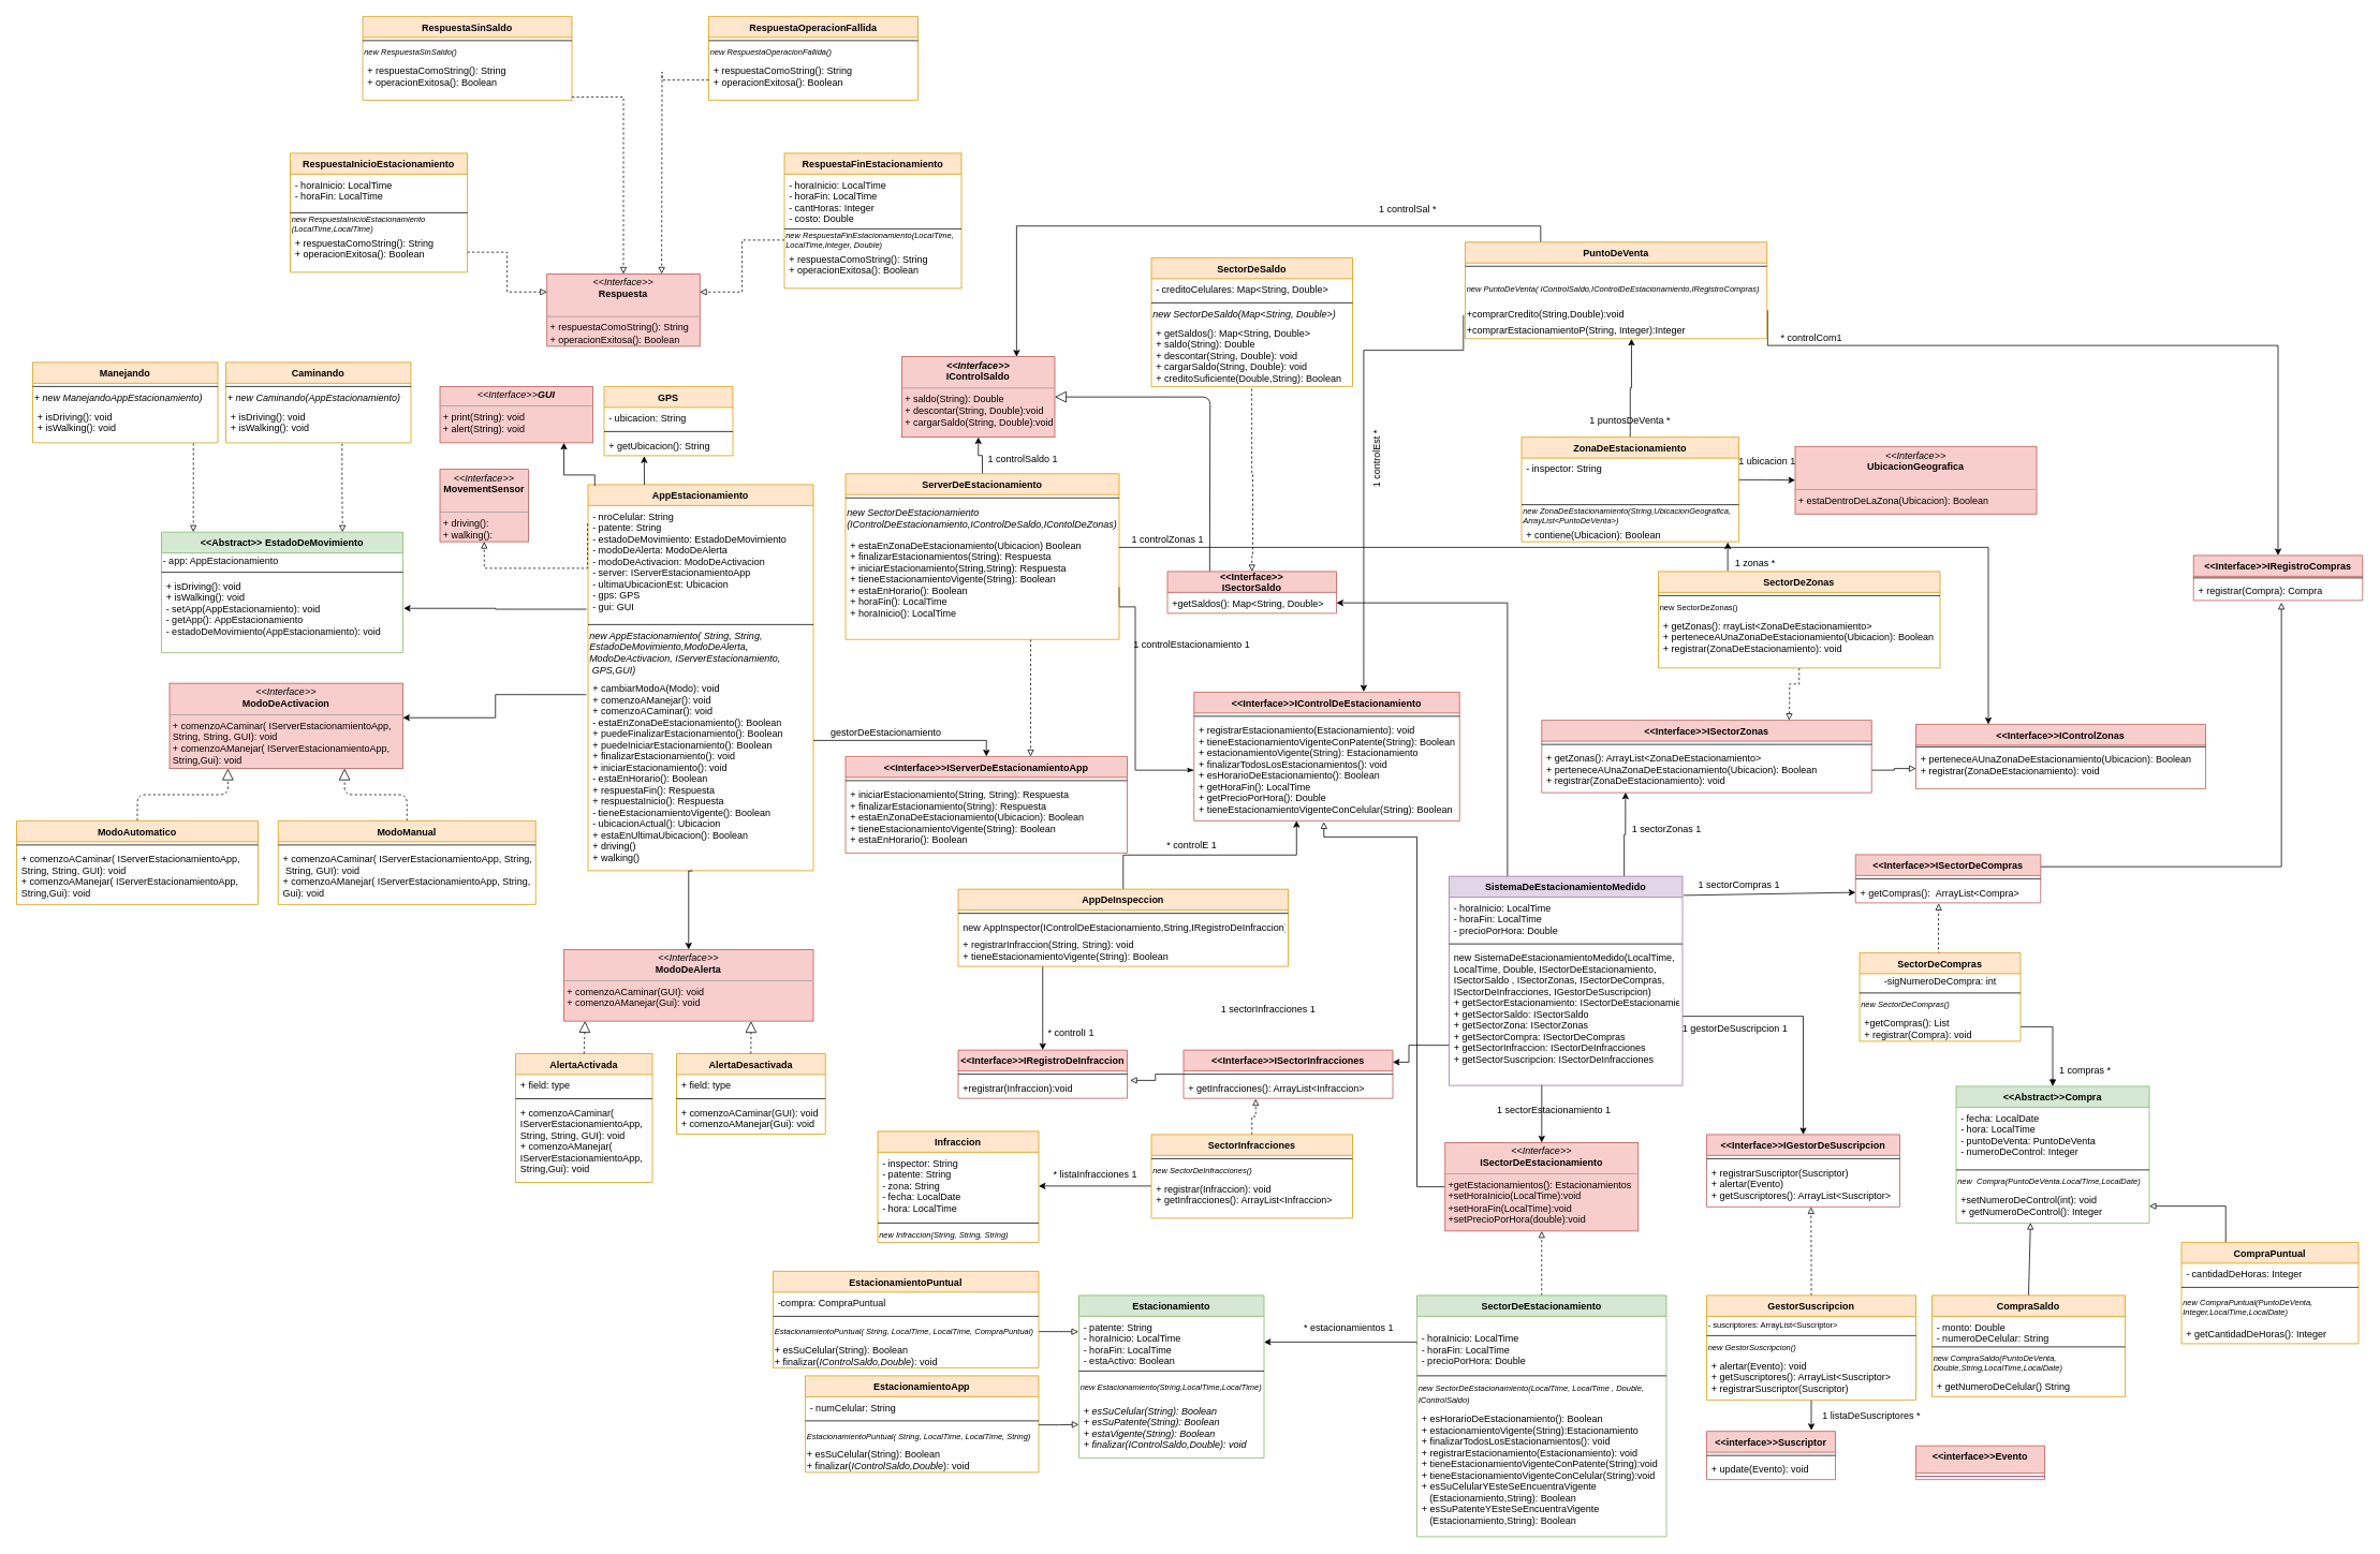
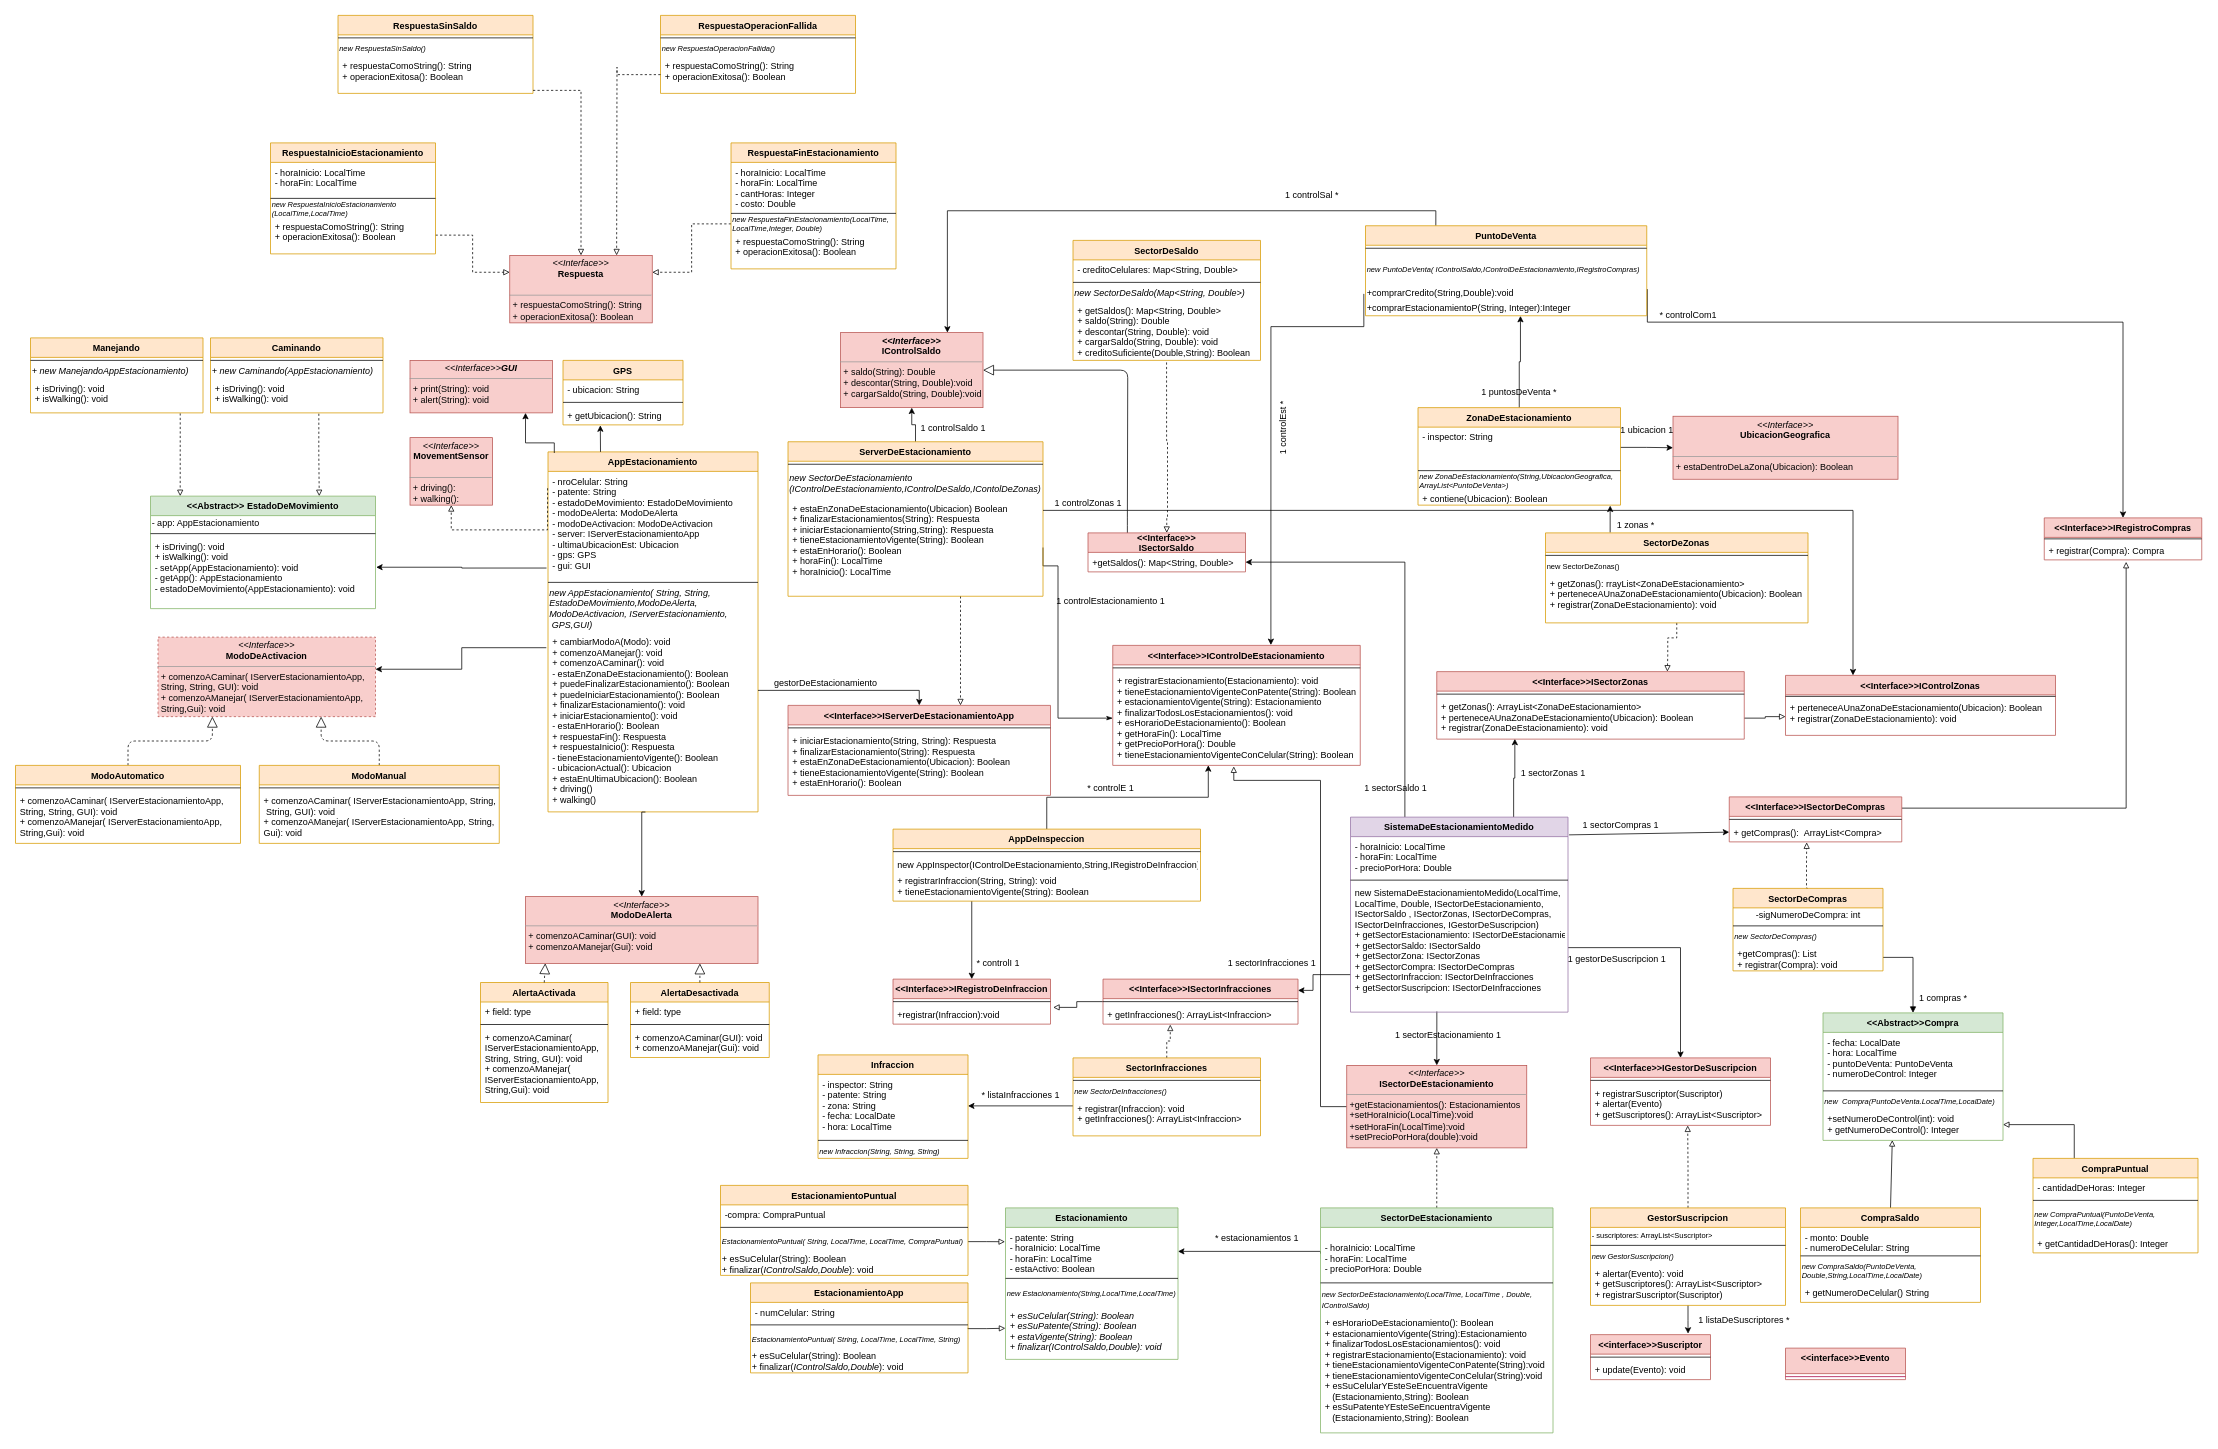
- <mxCell id="54" value="&lt;p style=&quot;margin: 4px 0px 0px ; text-align: center&quot;&gt;&lt;i&gt;&amp;lt;&amp;lt;Interface&amp;gt;&amp;gt;&lt;/i&gt;&lt;br&gt;&lt;b&gt;ModoDeActivacion&lt;/b&gt;&lt;/p&gt;&lt;hr size=&quot;1&quot;&gt;&lt;p style=&quot;margin: 0px 0px 0px 4px&quot;&gt;+ comenzoACaminar( IServerEstacionamientoApp,&lt;br style=&quot;padding: 0px ; margin: 0px&quot;&gt;String, String, GUI): void&lt;br style=&quot;padding: 0px ; margin: 0px&quot;&gt;+ comenzoAManejar( IServerEstacionamientoApp,&lt;br style=&quot;padding: 0px ; margin: 0px&quot;&gt;String,Gui): void&lt;br&gt;&lt;/p&gt;&lt;p style=&quot;margin: 0px 0px 0px 4px&quot;&gt;&lt;/p&gt;" style="verticalAlign=top;align=left;overflow=fill;fontSize=12;fontFamily=Helvetica;html=1;fillColor=#f8cecc;strokeColor=#b85450;" parent="1" vertex="1"><mxGeometry x="210" y="849" width="290" height="106" as="geometry" /></mxCell>
+ <mxCell id="54" value="&lt;p style=&quot;margin: 4px 0px 0px ; text-align: center&quot;&gt;&lt;i&gt;&amp;lt;&amp;lt;Interface&amp;gt;&amp;gt;&lt;/i&gt;&lt;br&gt;&lt;b&gt;ModoDeActivacion&lt;/b&gt;&lt;/p&gt;&lt;hr size=&quot;1&quot;&gt;&lt;p style=&quot;margin: 0px 0px 0px 4px&quot;&gt;+ comenzoACaminar( IServerEstacionamientoApp,&lt;br style=&quot;padding: 0px ; margin: 0px&quot;&gt;String, String, GUI): void&lt;br style=&quot;padding: 0px ; margin: 0px&quot;&gt;+ comenzoAManejar( IServerEstacionamientoApp,&lt;br style=&quot;padding: 0px ; margin: 0px&quot;&gt;String,Gui): void&lt;br&gt;&lt;/p&gt;&lt;p style=&quot;margin: 0px 0px 0px 4px&quot;&gt;&lt;/p&gt;" style="verticalAlign=top;align=left;overflow=fill;fontSize=12;fontFamily=Helvetica;html=1;fillColor=#f8cecc;strokeColor=#b85450;dashed=1;" parent="1" vertex="1"><mxGeometry x="210" y="849" width="290" height="106" as="geometry" /></mxCell>
+ <mxCell id="245" value="1 sectorSaldo 1&lt;br&gt;" style="text;html=1;align=center;verticalAlign=middle;resizable=0;points=[];autosize=1;" parent="1" vertex="1"><mxGeometry x="1810" y="1040" width="100" height="20" as="geometry" /></mxCell>
- <mxCell id="57" value="&lt;p style=&quot;margin: 4px 0px 0px ; text-align: center&quot;&gt;&lt;i&gt;&amp;lt;&amp;lt;Interface&amp;gt;&amp;gt;&lt;/i&gt;&lt;br&gt;&lt;b&gt;ModoDeAlerta&lt;/b&gt;&lt;/p&gt;&lt;hr size=&quot;1&quot;&gt;&lt;p style=&quot;margin: 0px 0px 0px 4px&quot;&gt;+ comenzoACaminar(GUI): void&lt;br&gt;&lt;/p&gt;&lt;p style=&quot;margin: 0px 0px 0px 4px&quot;&gt;+ comenzoAManejar(Gui): void&lt;/p&gt;" style="verticalAlign=top;align=left;overflow=fill;fontSize=12;fontFamily=Helvetica;html=1;fillColor=#f8cecc;strokeColor=#b85450;" parent="1" vertex="1"><mxGeometry x="700" y="1180" width="310" height="89" as="geometry" /></mxCell>
+ <mxCell id="57" value="&lt;p style=&quot;margin: 4px 0px 0px ; text-align: center&quot;&gt;&lt;i&gt;&amp;lt;&amp;lt;Interface&amp;gt;&amp;gt;&lt;/i&gt;&lt;br&gt;&lt;b&gt;ModoDeAlerta&lt;/b&gt;&lt;/p&gt;&lt;hr size=&quot;1&quot;&gt;&lt;p style=&quot;margin: 0px 0px 0px 4px&quot;&gt;+ comenzoACaminar(GUI): void&lt;br&gt;&lt;/p&gt;&lt;p style=&quot;margin: 0px 0px 0px 4px&quot;&gt;+ comenzoAManejar(Gui): void&lt;/p&gt;" style="verticalAlign=top;align=left;overflow=fill;fontSize=12;fontFamily=Helvetica;html=1;fillColor=#f8cecc;strokeColor=#b85450;" parent="1" vertex="1"><mxGeometry x="700" y="1195" width="310" height="89" as="geometry" /></mxCell>
- <mxCell id="50" value="1 sectorInfracciones 1" style="text;html=1;align=center;verticalAlign=middle;resizable=0;points=[];autosize=1;" parent="1" vertex="1"><mxGeometry x="1510" y="1244" width="130" height="20" as="geometry" /></mxCell>
+ <mxCell id="50" value="1 sectorInfracciones 1" style="text;html=1;align=center;verticalAlign=middle;resizable=0;points=[];autosize=1;" parent="1" vertex="1"><mxGeometry x="1630" y="1274" width="130" height="20" as="geometry" /></mxCell>
